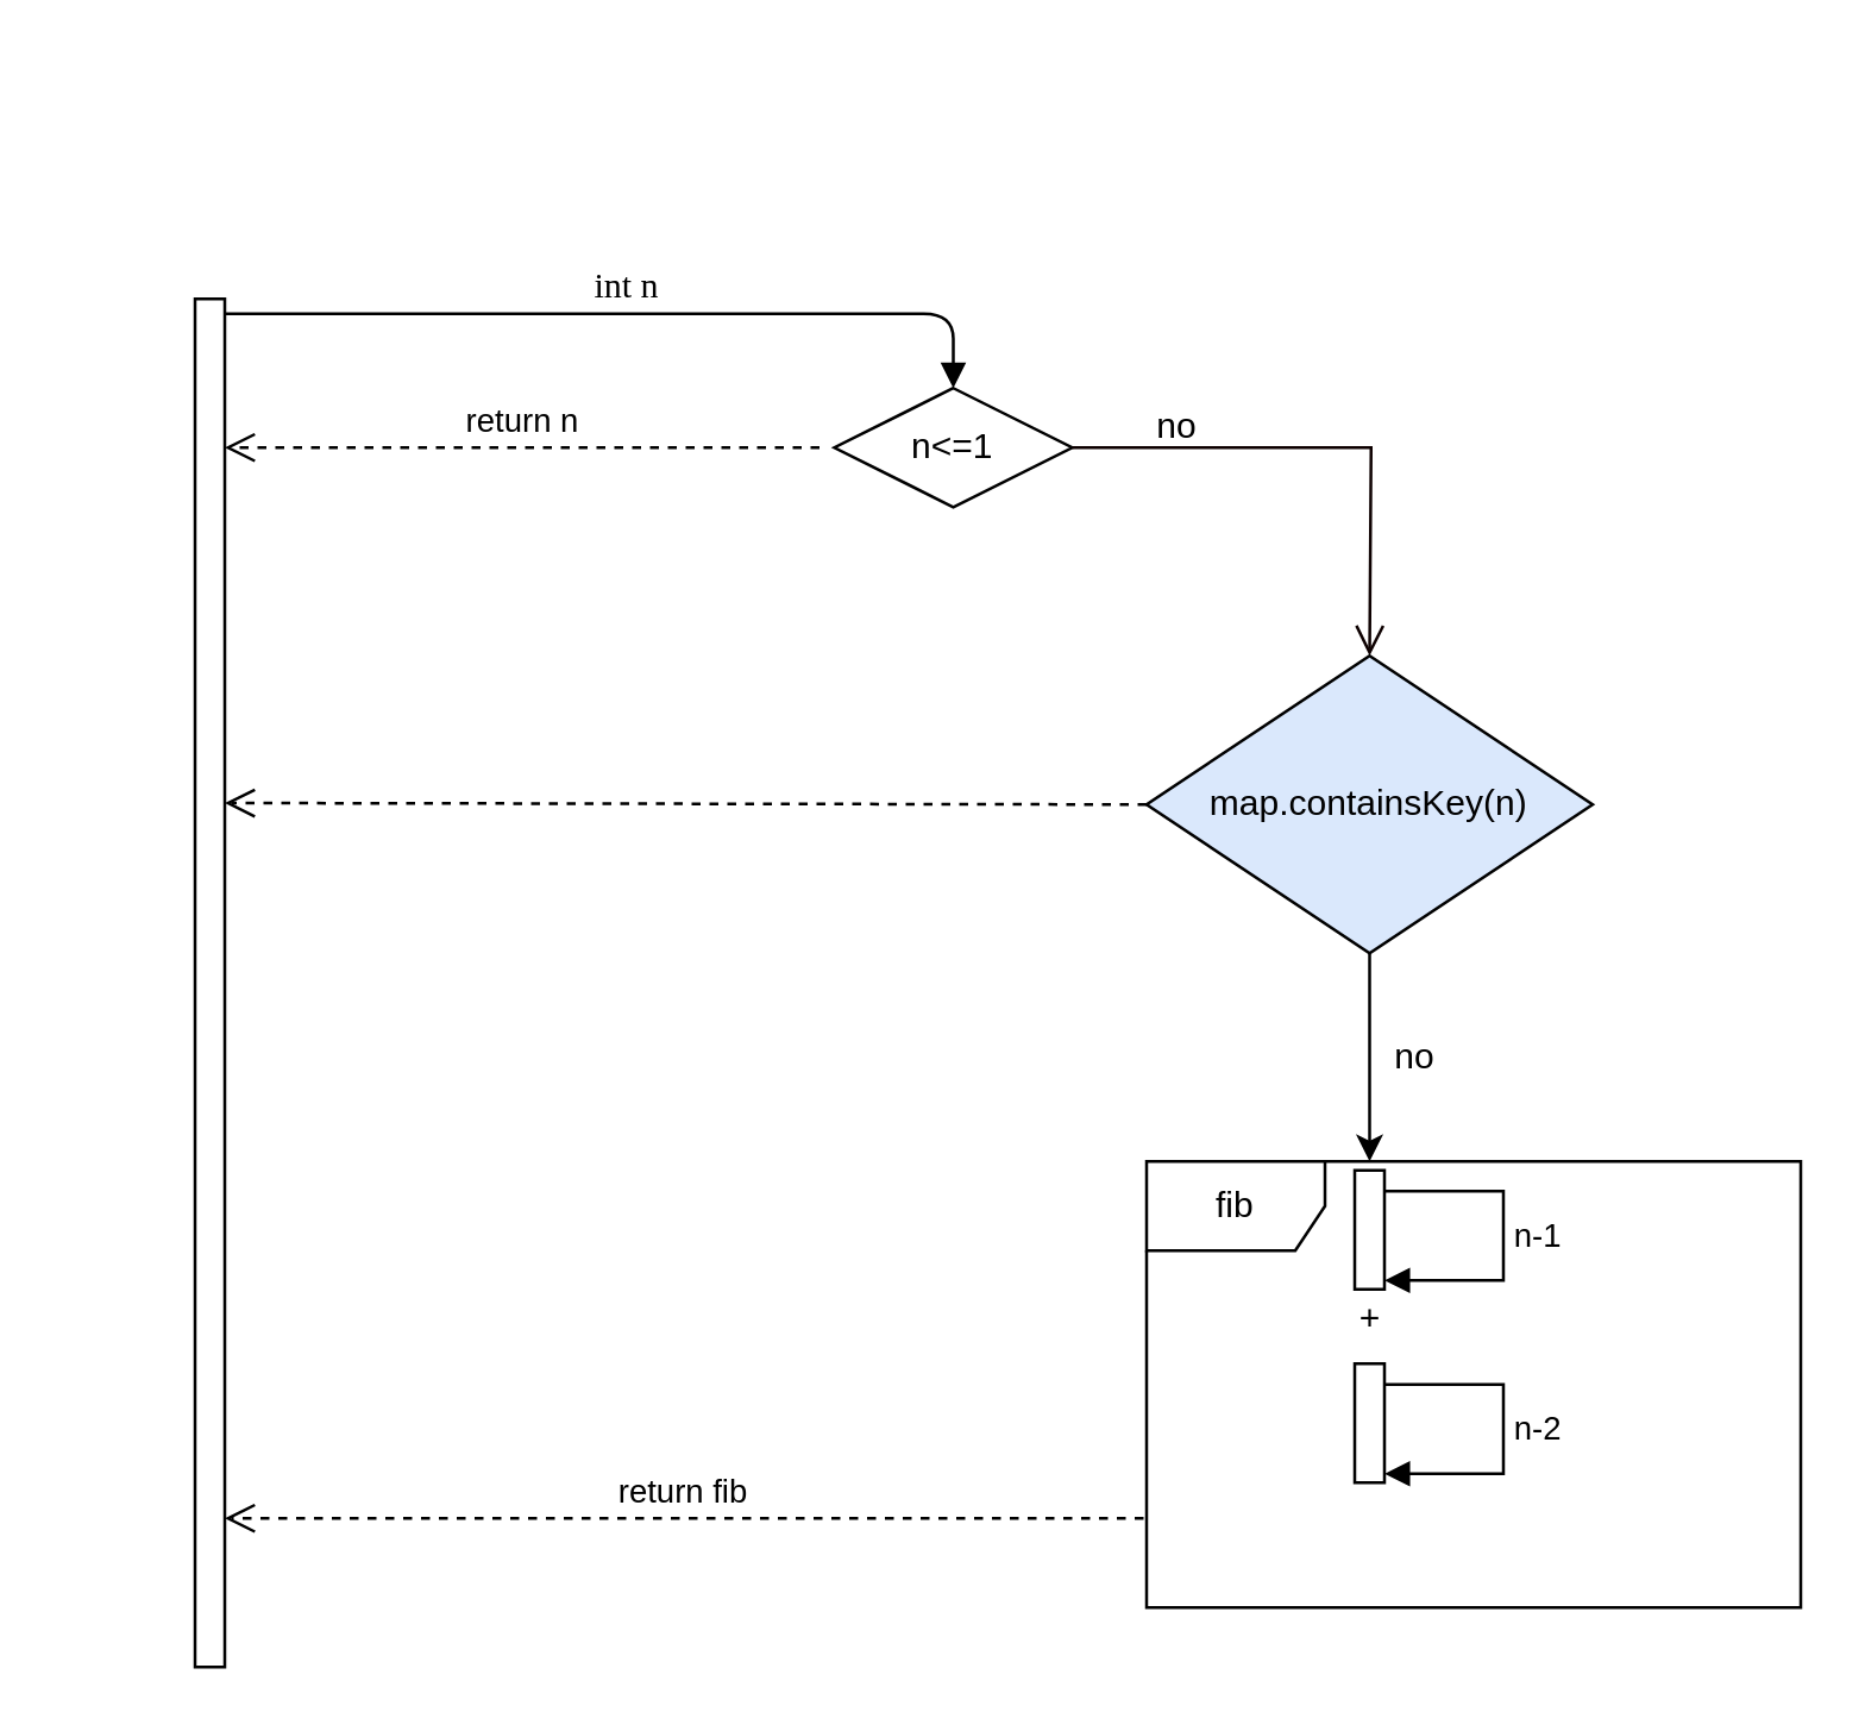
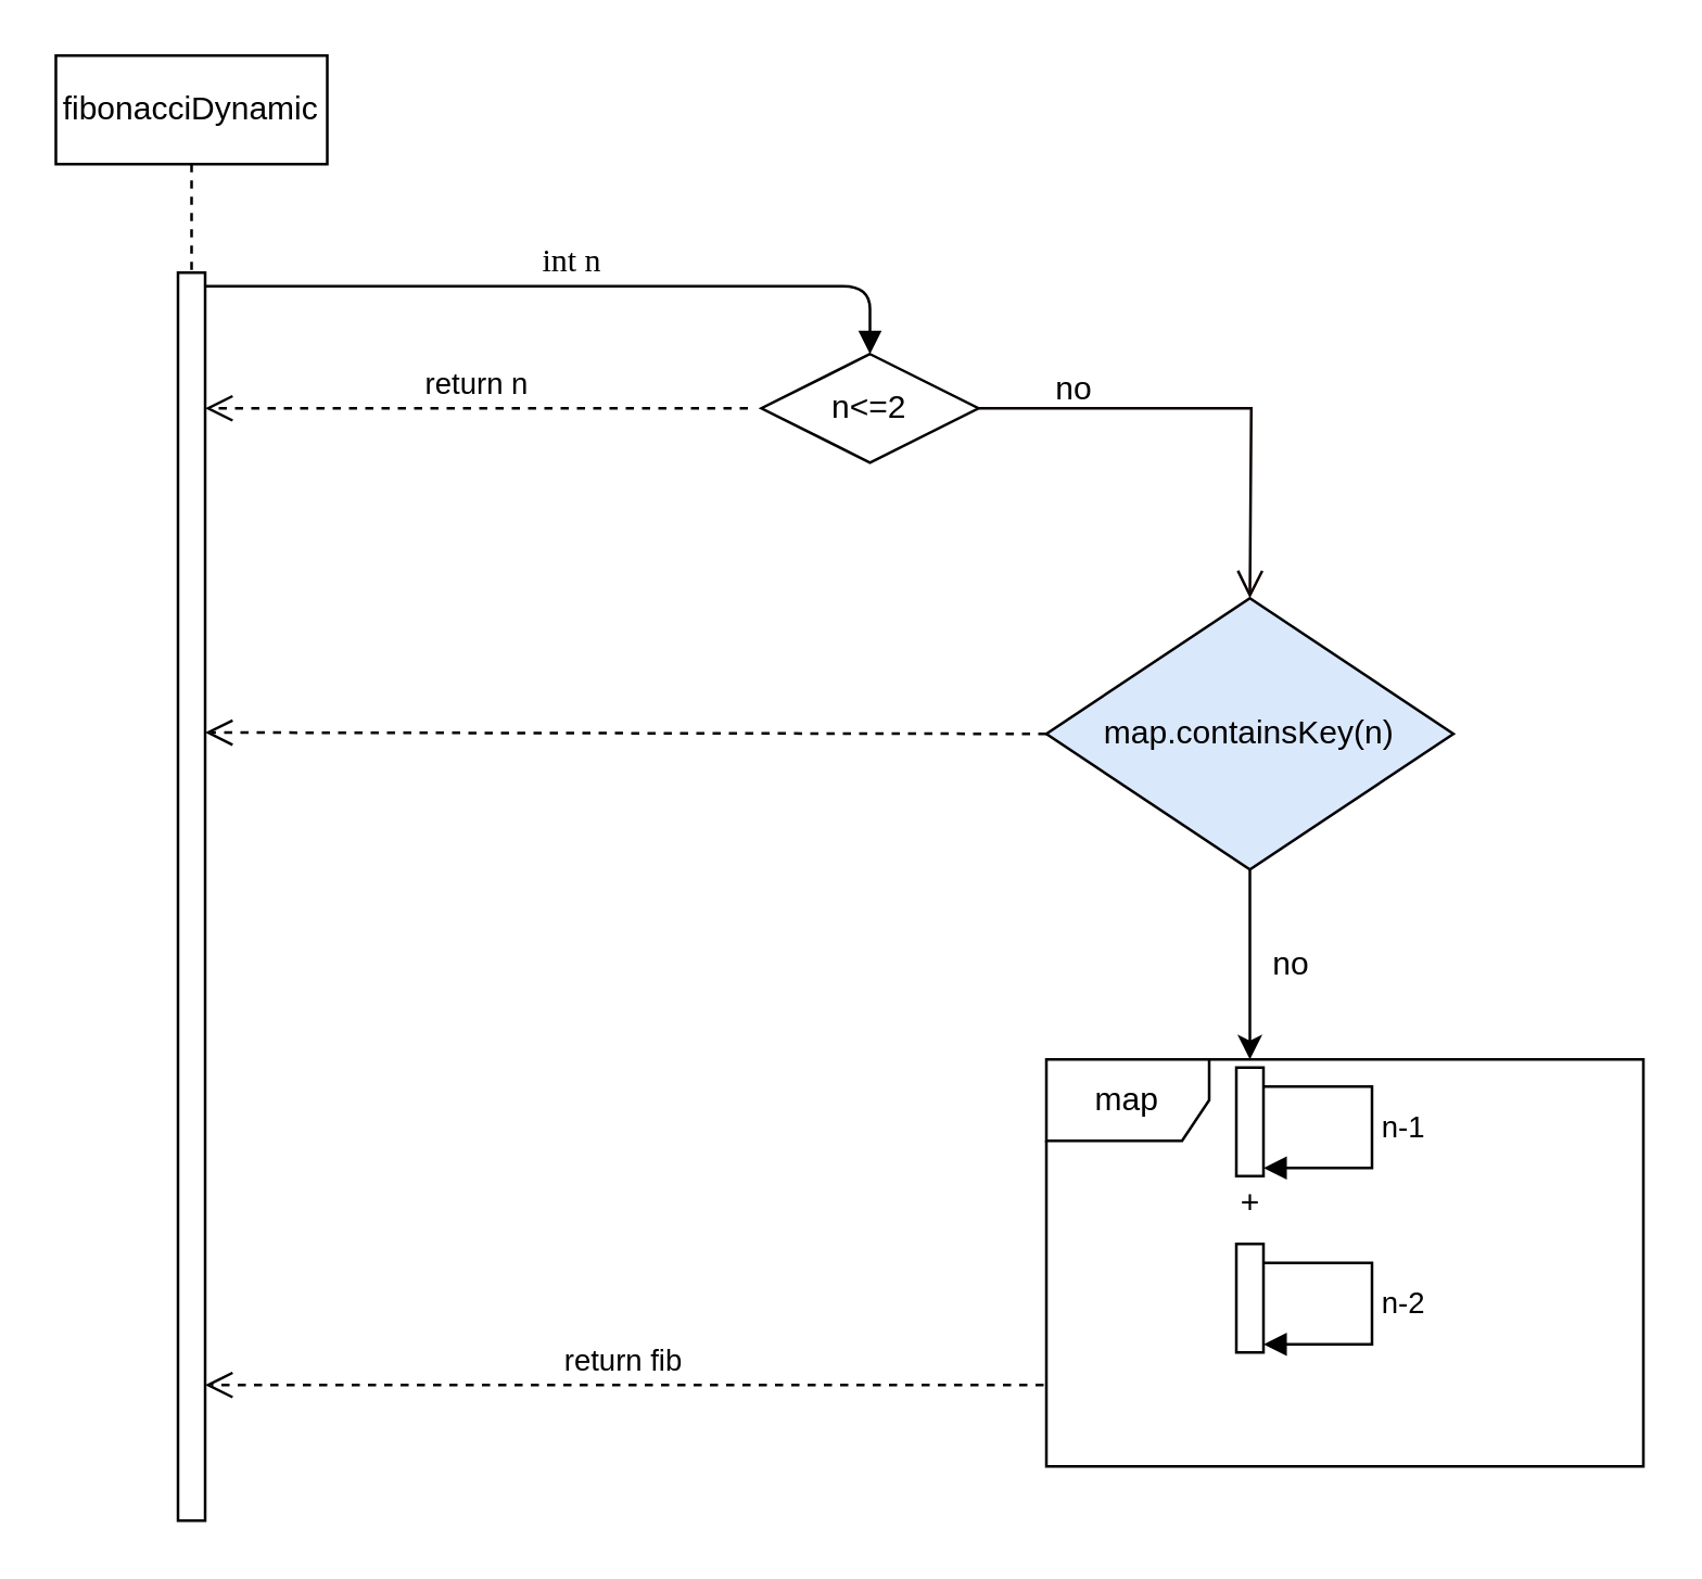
+ <mxCell id="4" value="&lt;div&gt;fibonacciDynamic&lt;/div&gt;" style="shape=umlLifeline;perimeter=lifelinePerimeter;whiteSpace=wrap;html=1;container=1;dropTarget=0;collapsible=0;recursiveResize=0;outlineConnect=0;portConstraint=eastwest;newEdgeStyle={&quot;curved&quot;:0,&quot;rounded&quot;:0};" vertex="1" parent="1"><mxGeometry x="20" y="20" width="100" height="80" as="geometry" /></mxCell>
- <mxCell id="5" value="n&amp;lt;=1" style="rhombus;whiteSpace=wrap;html=1;" vertex="1" parent="1"><mxGeometry x="280" y="130" width="80" height="40" as="geometry" /></mxCell>
+ <mxCell id="5" value="n&amp;lt;=2" style="rhombus;whiteSpace=wrap;html=1;" vertex="1" parent="1"><mxGeometry x="280" y="130" width="80" height="40" as="geometry" /></mxCell>
- <mxCell id="17" value="fib" style="shape=umlFrame;whiteSpace=wrap;html=1;pointerEvents=0;" vertex="1" parent="1"><mxGeometry x="385" y="390" width="220" height="150" as="geometry" /></mxCell>
+ <mxCell id="17" value="map" style="shape=umlFrame;whiteSpace=wrap;html=1;pointerEvents=0;" vertex="1" parent="1"><mxGeometry x="385" y="390" width="220" height="150" as="geometry" /></mxCell>
